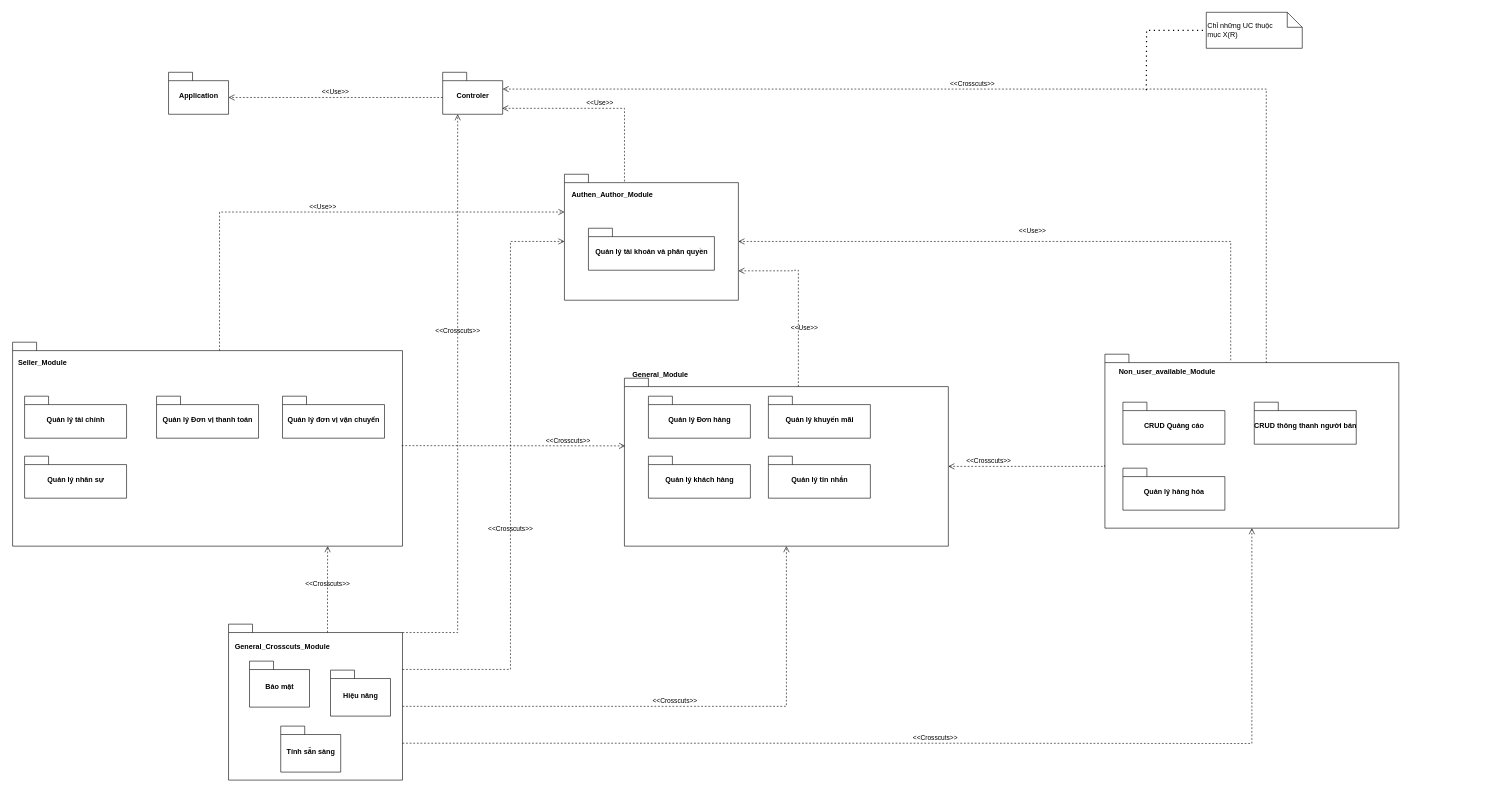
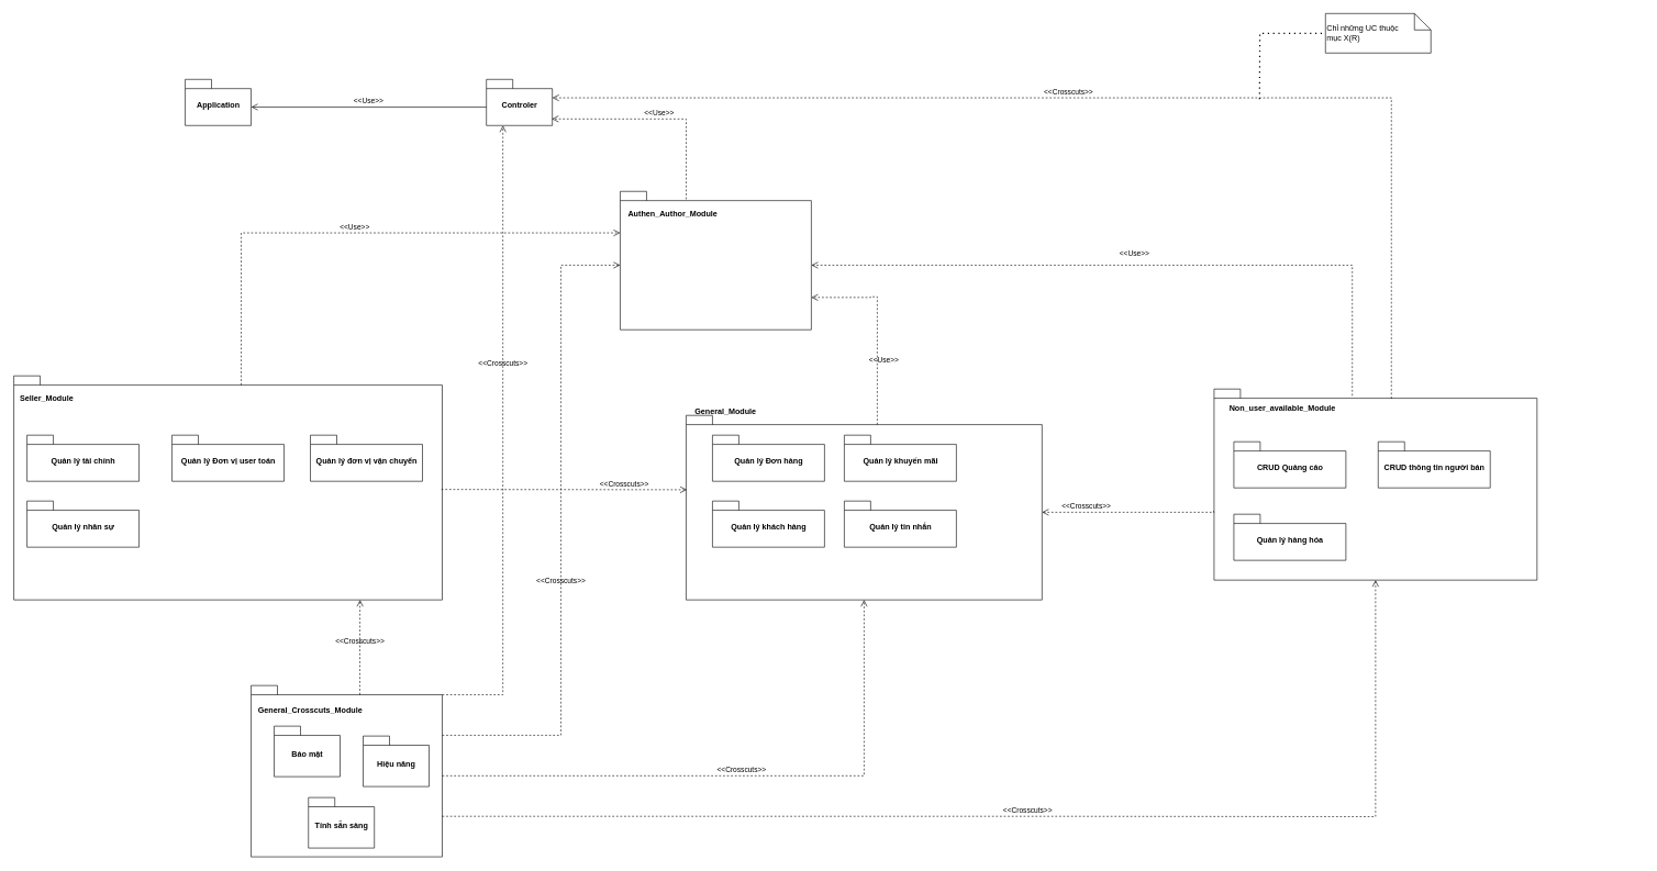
- <mxCell id="13" value="&amp;lt;&amp;lt;Use&amp;gt;&amp;gt;" style="endArrow=open;startArrow=none;endFill=0;startFill=0;endSize=8;html=1;verticalAlign=bottom;dashed=1;labelBackgroundColor=none;rounded=0;edgeStyle=orthogonalEdgeStyle;entryX=0;entryY=0;entryDx=100;entryDy=42;entryPerimeter=0;exitX=0;exitY=0;exitDx=0;exitDy=42;exitPerimeter=0;" edge="1" parent="1" source="3" target="2"><mxGeometry width="160" relative="1" as="geometry"><mxPoint x="785" y="324" as="sourcePoint" /><mxPoint x="780" y="210" as="targetPoint" /></mxGeometry></mxCell>
+ <mxCell id="13" value="&amp;lt;&amp;lt;Use&amp;gt;&amp;gt;" style="endArrow=open;startArrow=none;endFill=0;startFill=0;endSize=8;html=1;verticalAlign=bottom;dashed=0;labelBackgroundColor=none;rounded=0;edgeStyle=orthogonalEdgeStyle;entryX=0;entryY=0;entryDx=100;entryDy=42;entryPerimeter=0;exitX=0;exitY=0;exitDx=0;exitDy=42;exitPerimeter=0;" edge="1" parent="1" source="3" target="2"><mxGeometry width="160" relative="1" as="geometry"><mxPoint x="785" y="324" as="sourcePoint" /><mxPoint x="780" y="210" as="targetPoint" /></mxGeometry></mxCell>
- <mxCell id="16" value="Quản lý tài khoản và phân quyền" style="shape=folder;fontStyle=1;spacingTop=10;tabWidth=40;tabHeight=14;tabPosition=left;html=1;" vertex="1" parent="14"><mxGeometry x="40" y="90" width="210" height="70" as="geometry" /></mxCell>
- <mxCell id="6" value="Quản lý Đơn vị thanh toán" style="shape=folder;fontStyle=1;spacingTop=10;tabWidth=40;tabHeight=14;tabPosition=left;html=1;" vertex="1" parent="4"><mxGeometry x="240" y="90" width="170" height="70" as="geometry" /></mxCell>
+ <mxCell id="6" value="Quản lý Đơn vị user toán" style="shape=folder;fontStyle=1;spacingTop=10;tabWidth=40;tabHeight=14;tabPosition=left;html=1;" vertex="1" parent="4"><mxGeometry x="240" y="90" width="170" height="70" as="geometry" /></mxCell>
- <mxCell id="41" value="CRUD thông thanh người bán" style="shape=folder;fontStyle=1;spacingTop=10;tabWidth=40;tabHeight=14;tabPosition=left;html=1;" vertex="1" parent="36"><mxGeometry x="249" y="80" width="170" height="70" as="geometry" /></mxCell>
+ <mxCell id="41" value="CRUD thông tin người bán" style="shape=folder;fontStyle=1;spacingTop=10;tabWidth=40;tabHeight=14;tabPosition=left;html=1;" vertex="1" parent="36"><mxGeometry x="249" y="80" width="170" height="70" as="geometry" /></mxCell>
